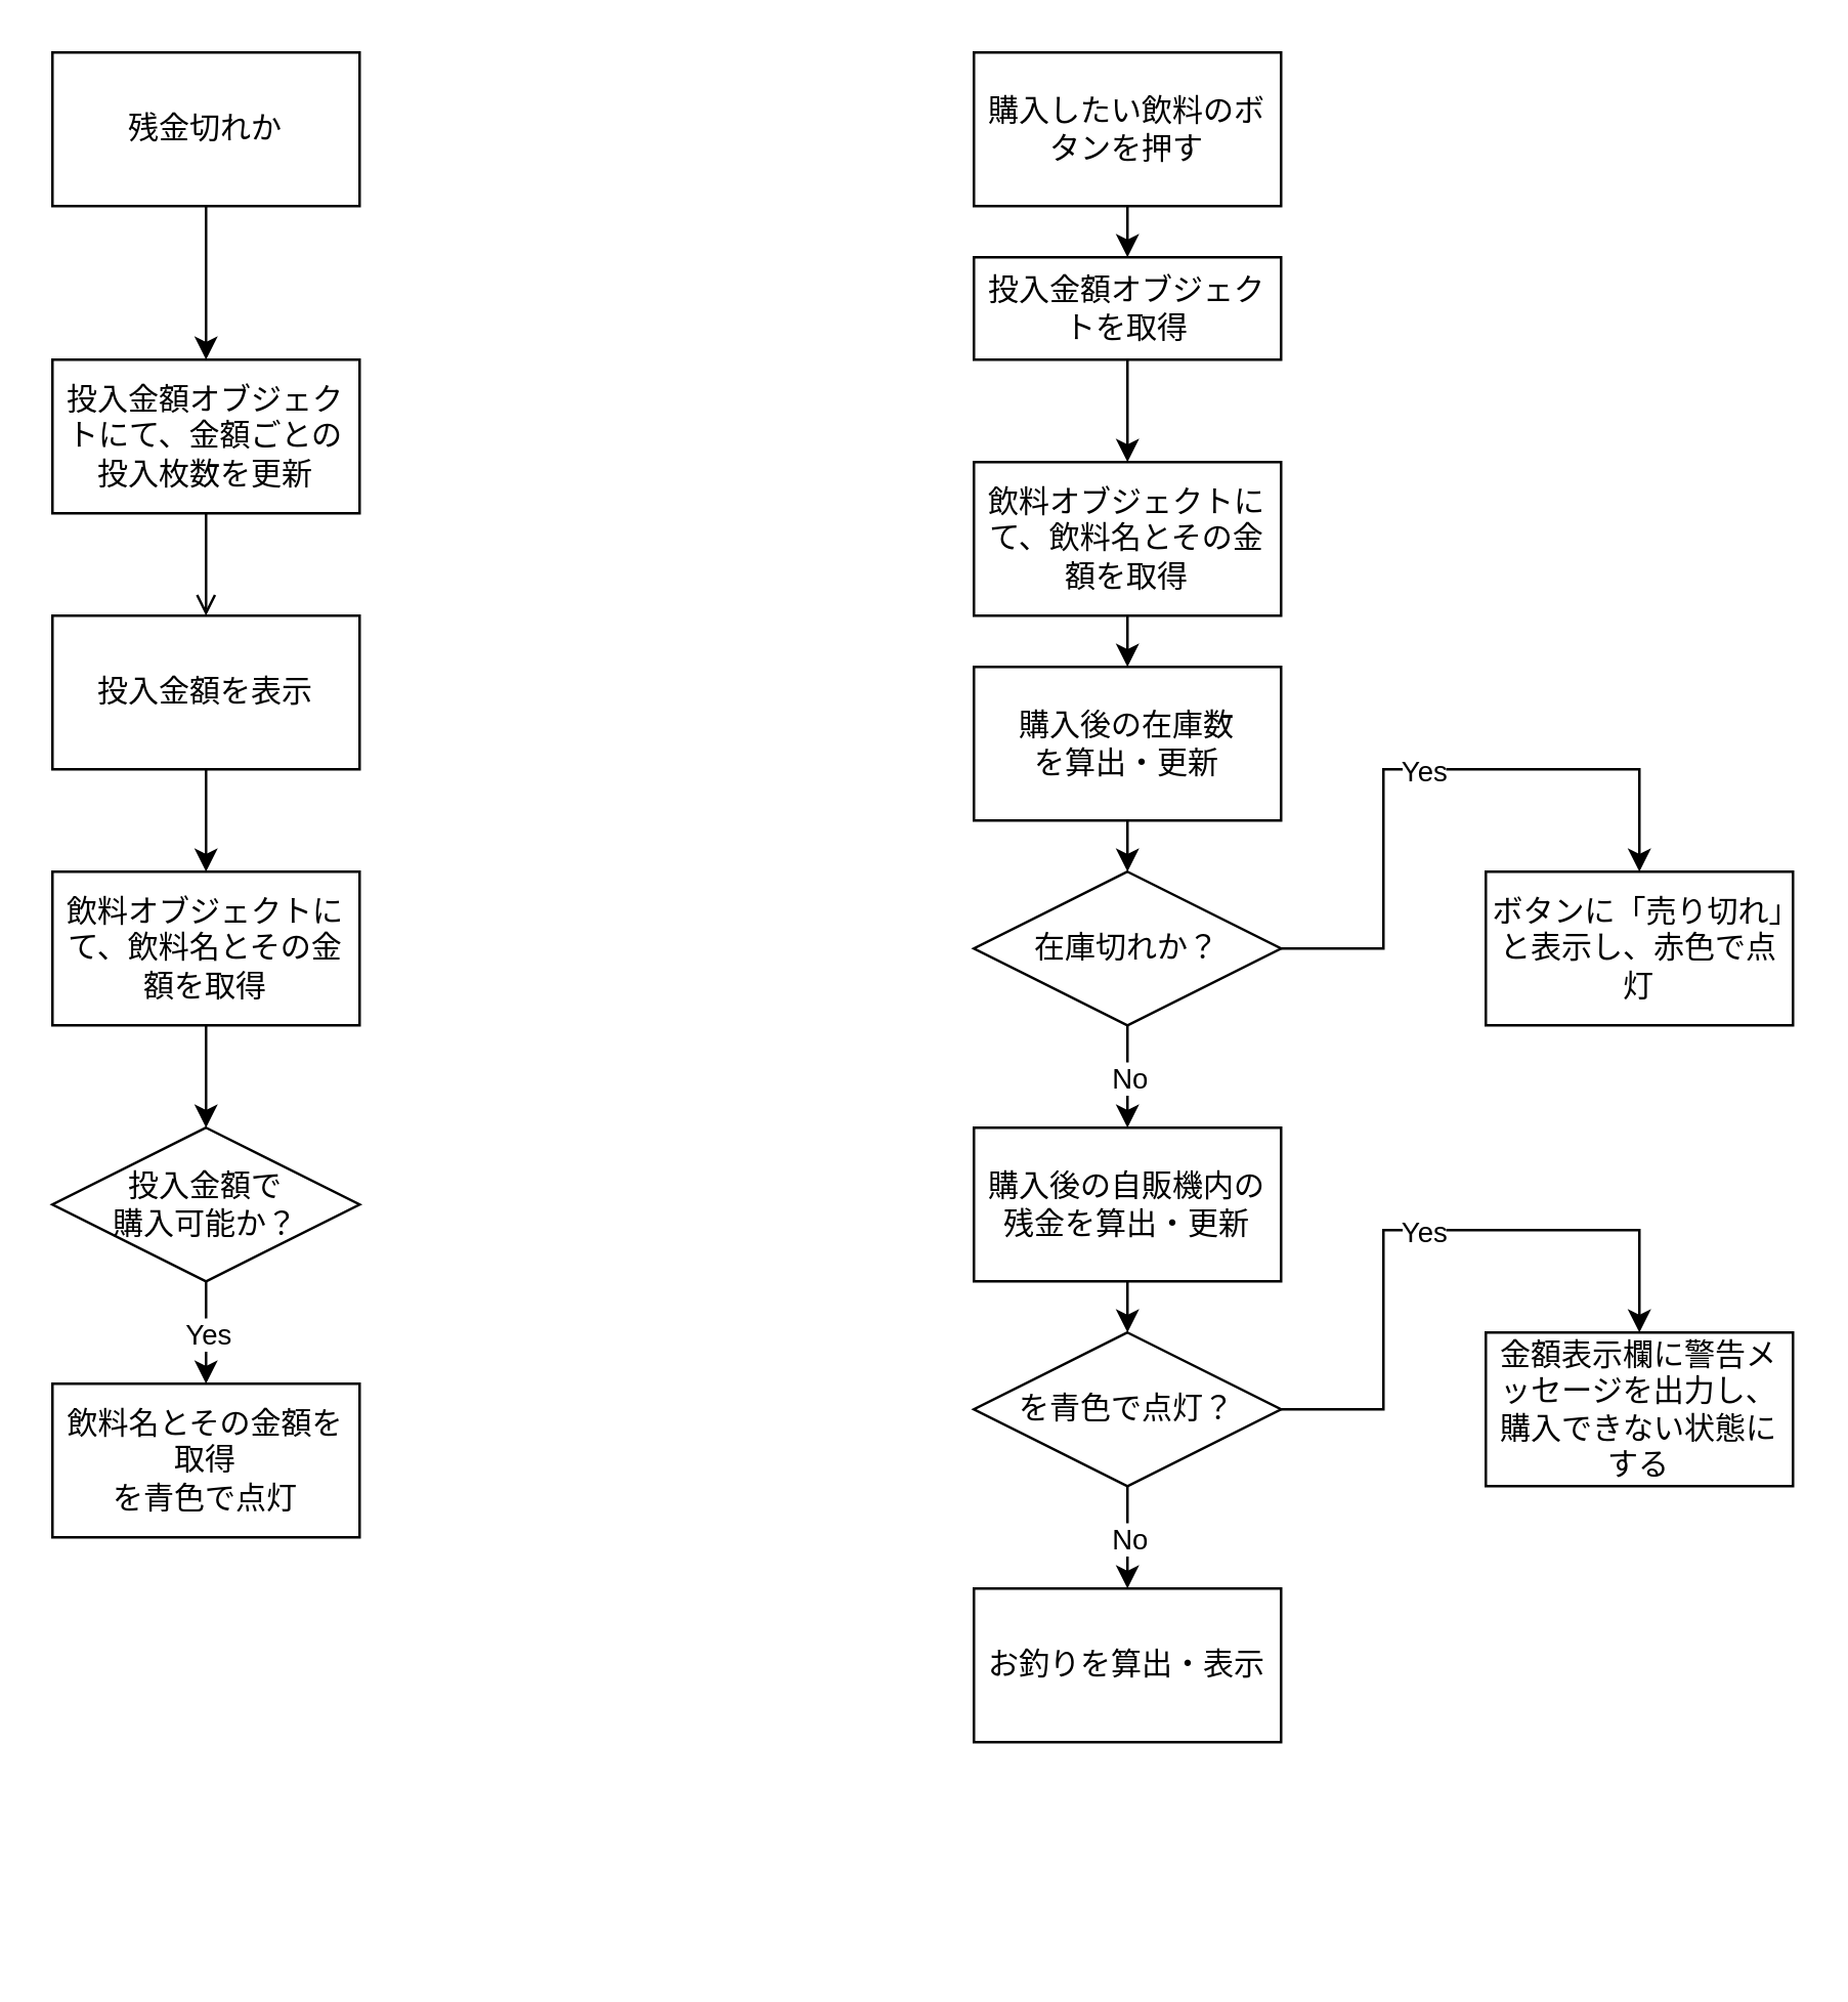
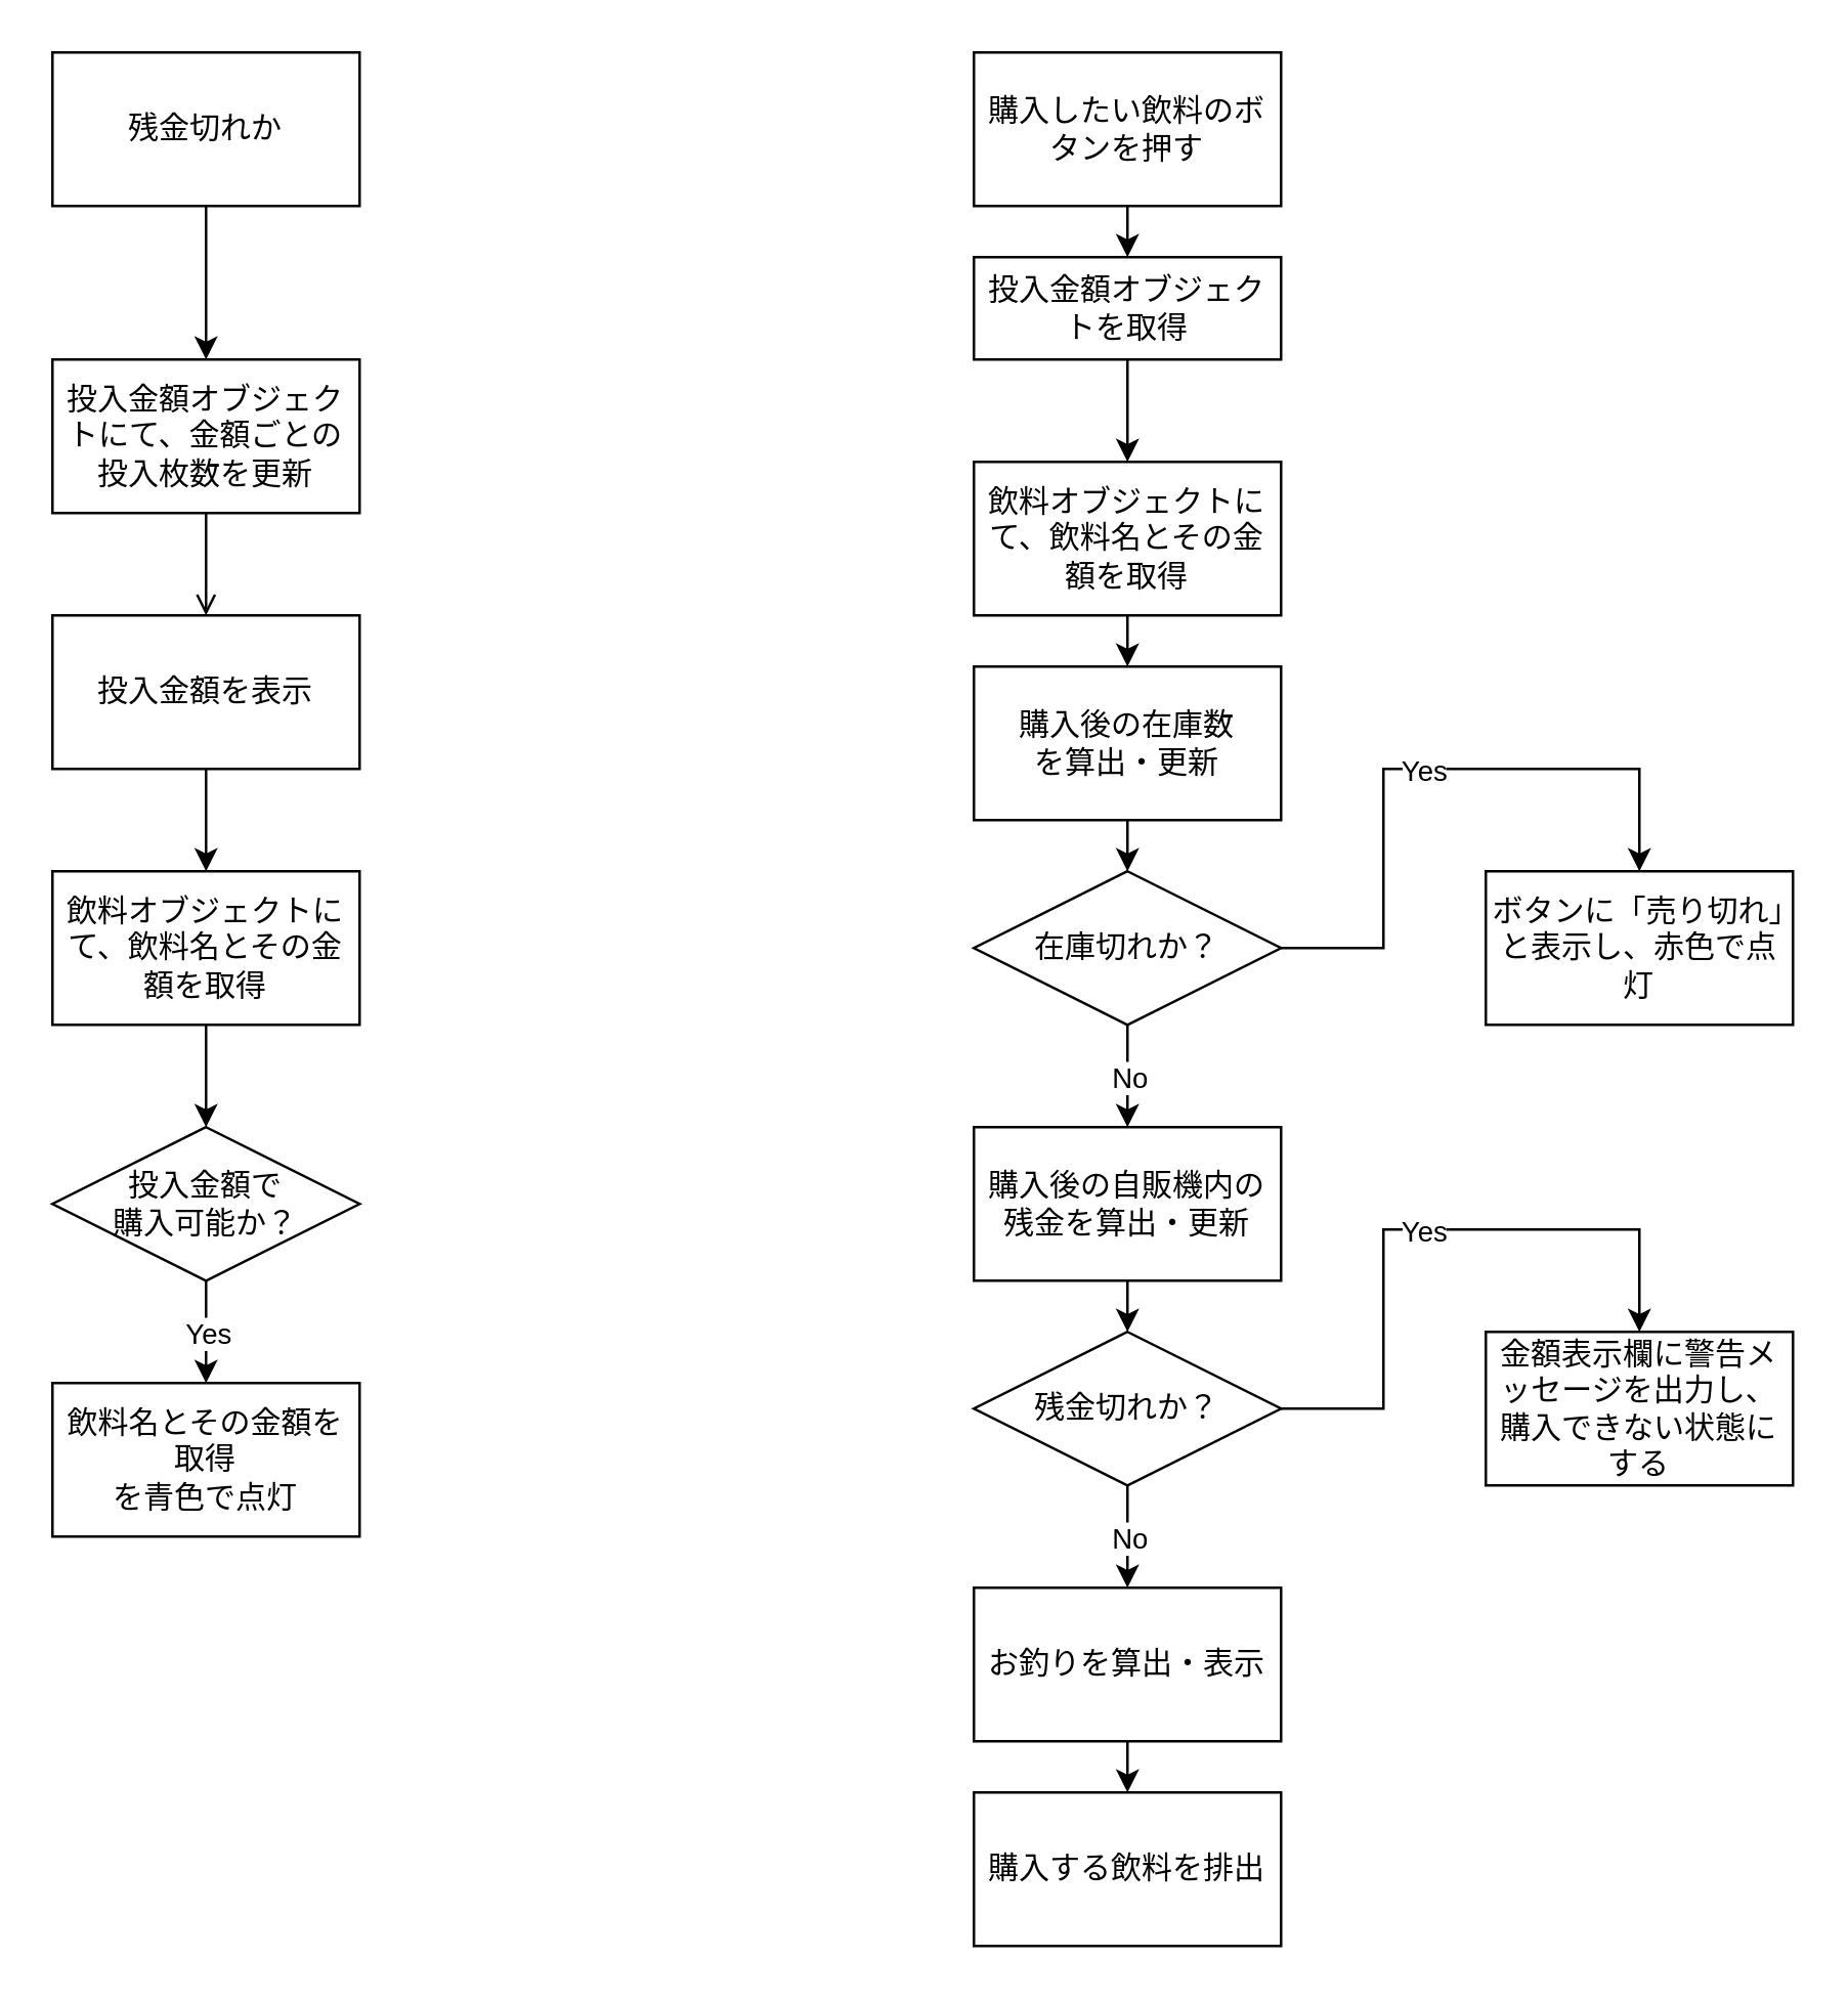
- <mxCell id="22" value="を青色で点灯？" style="rhombus;whiteSpace=wrap;html=1;" vertex="1" parent="1"><mxGeometry x="380" y="520" width="120" height="60" as="geometry" /></mxCell>
+ <mxCell id="22" value="残金切れか？" style="rhombus;whiteSpace=wrap;html=1;" vertex="1" parent="1"><mxGeometry x="380" y="520" width="120" height="60" as="geometry" /></mxCell>
+ <mxCell id="26" value="" style="endArrow=classic;html=1;rounded=0;exitX=0.5;exitY=1;exitDx=0;exitDy=0;entryX=0.5;entryY=0;entryDx=0;entryDy=0;" edge="1" parent="1" source="9" target="10"><mxGeometry width="50" height="50" relative="1" as="geometry"><mxPoint x="140" y="140" as="sourcePoint" /><mxPoint x="140" y="200" as="targetPoint" /></mxGeometry></mxCell>
+ <mxCell id="10" value="購入する飲料を排出" style="rounded=0;whiteSpace=wrap;html=1;" vertex="1" parent="1"><mxGeometry x="380" y="700" width="120" height="60" as="geometry" /></mxCell>
